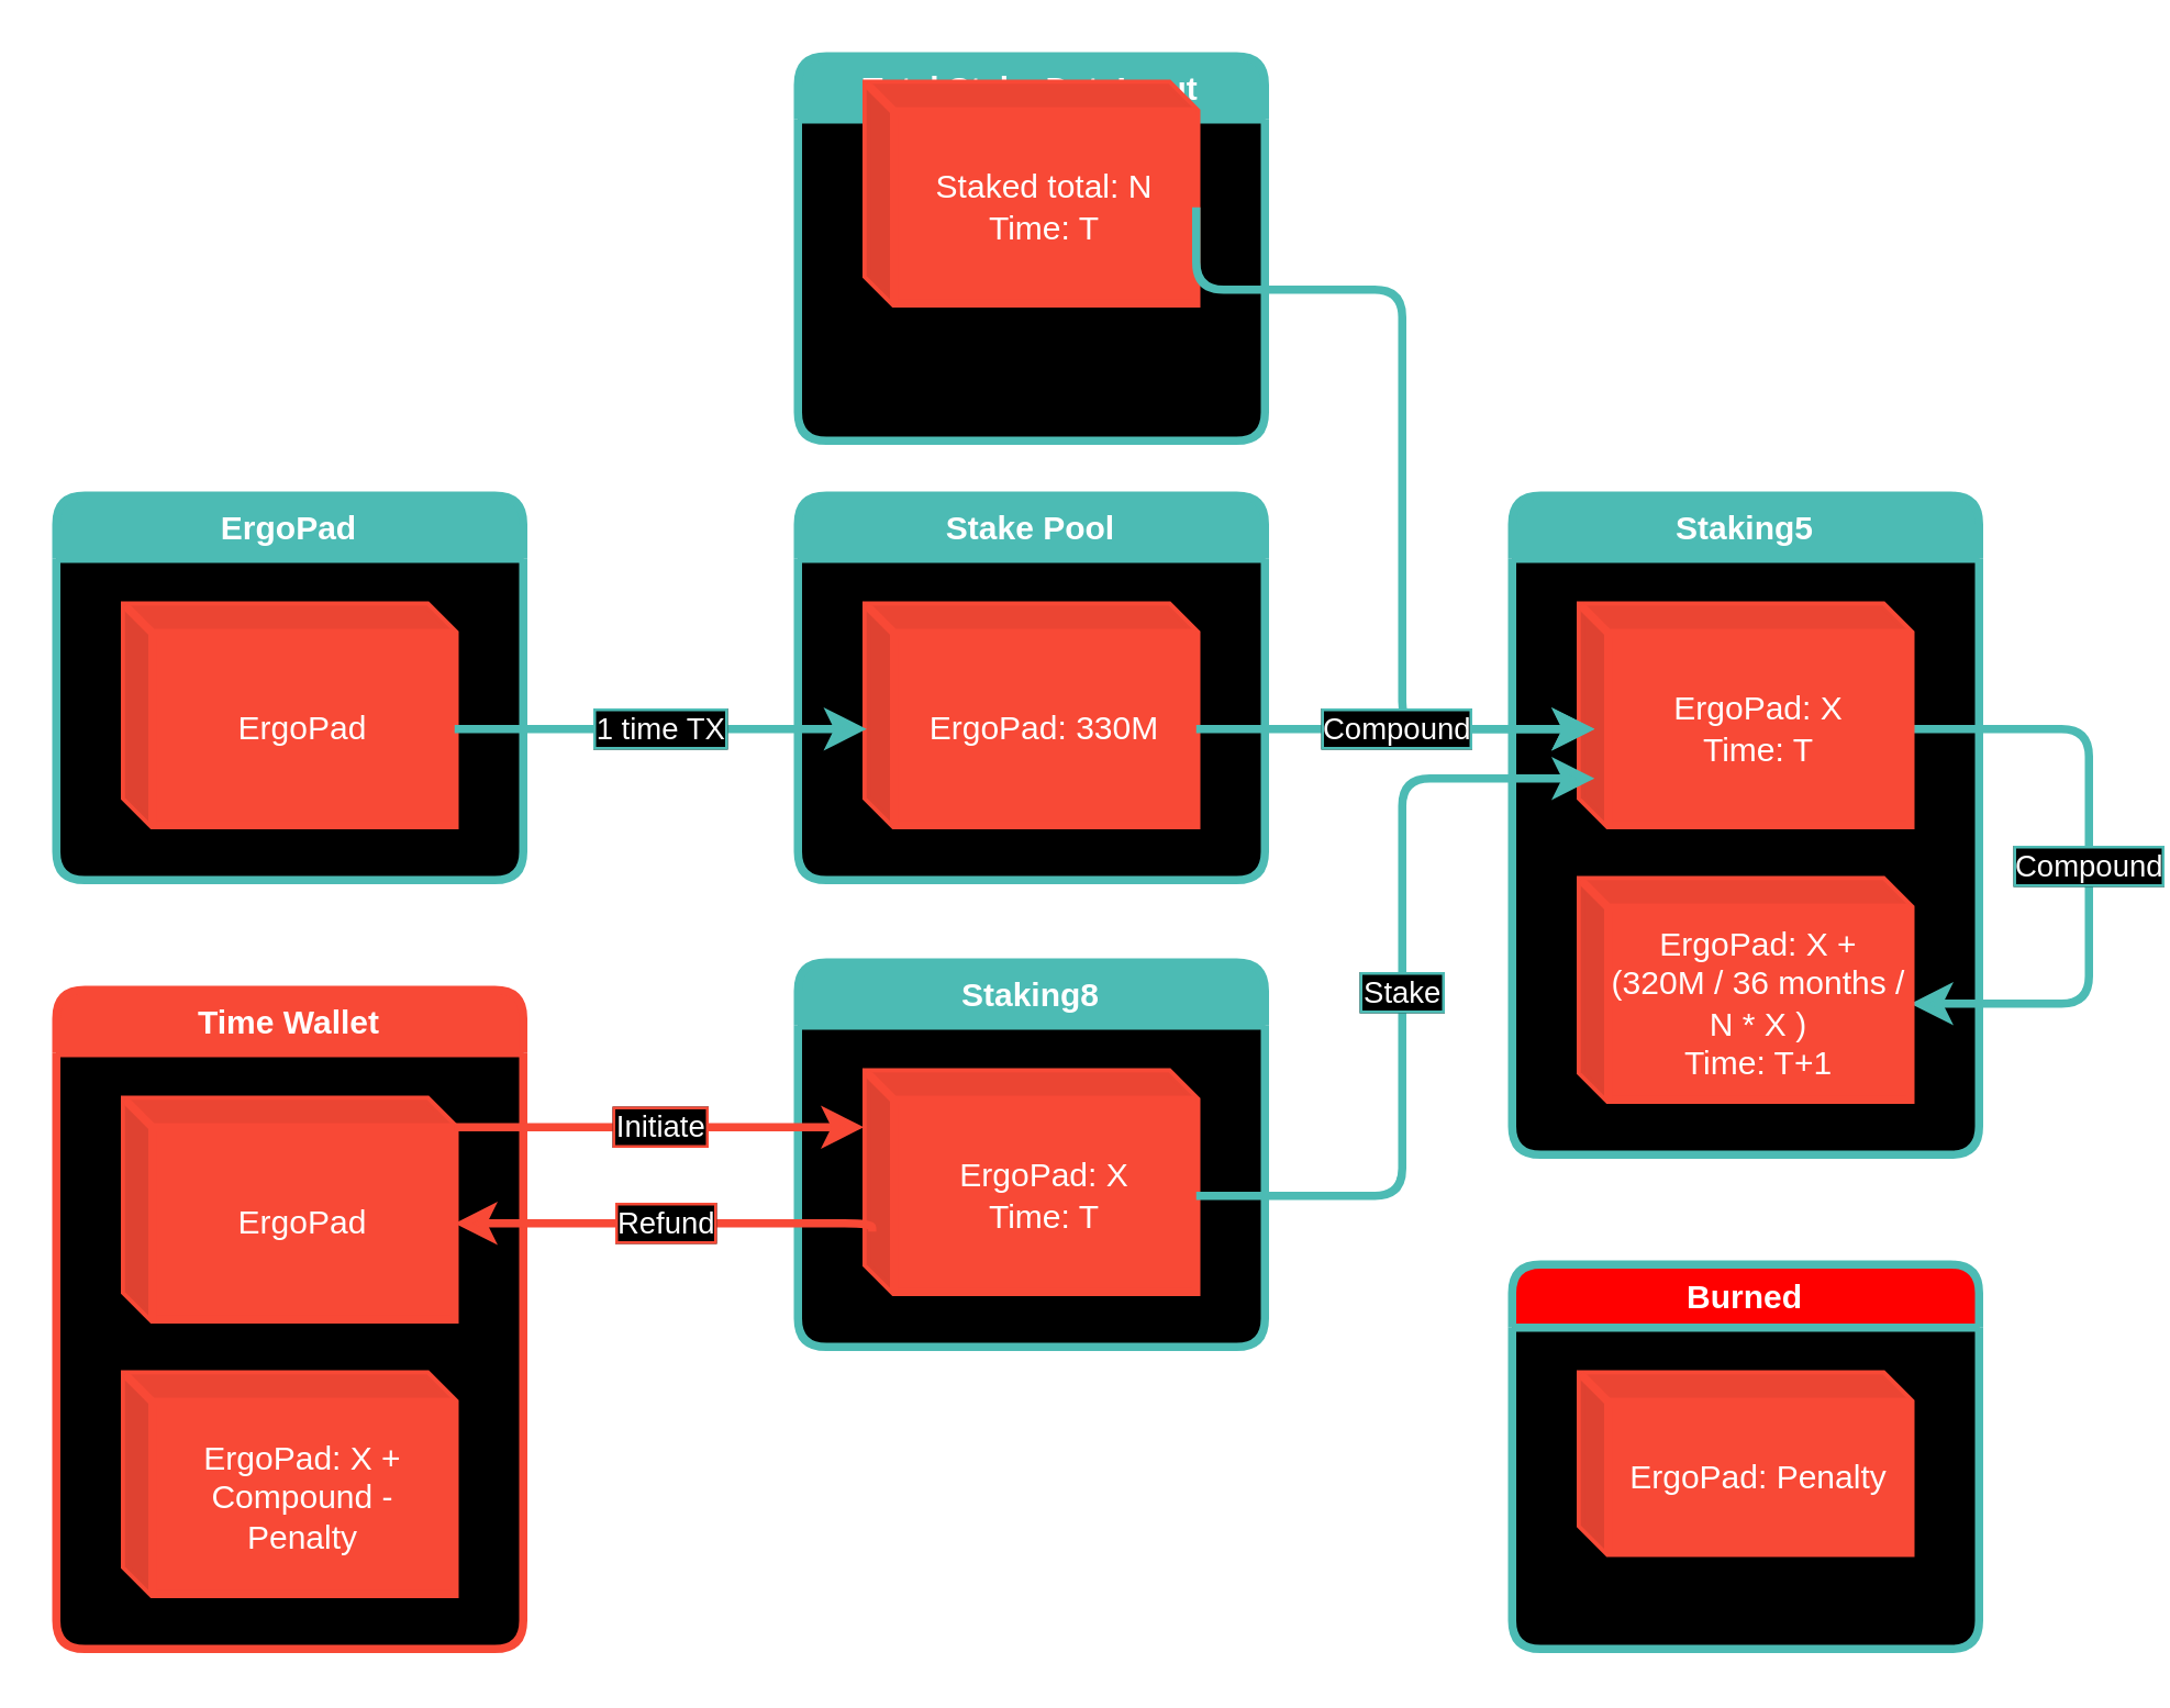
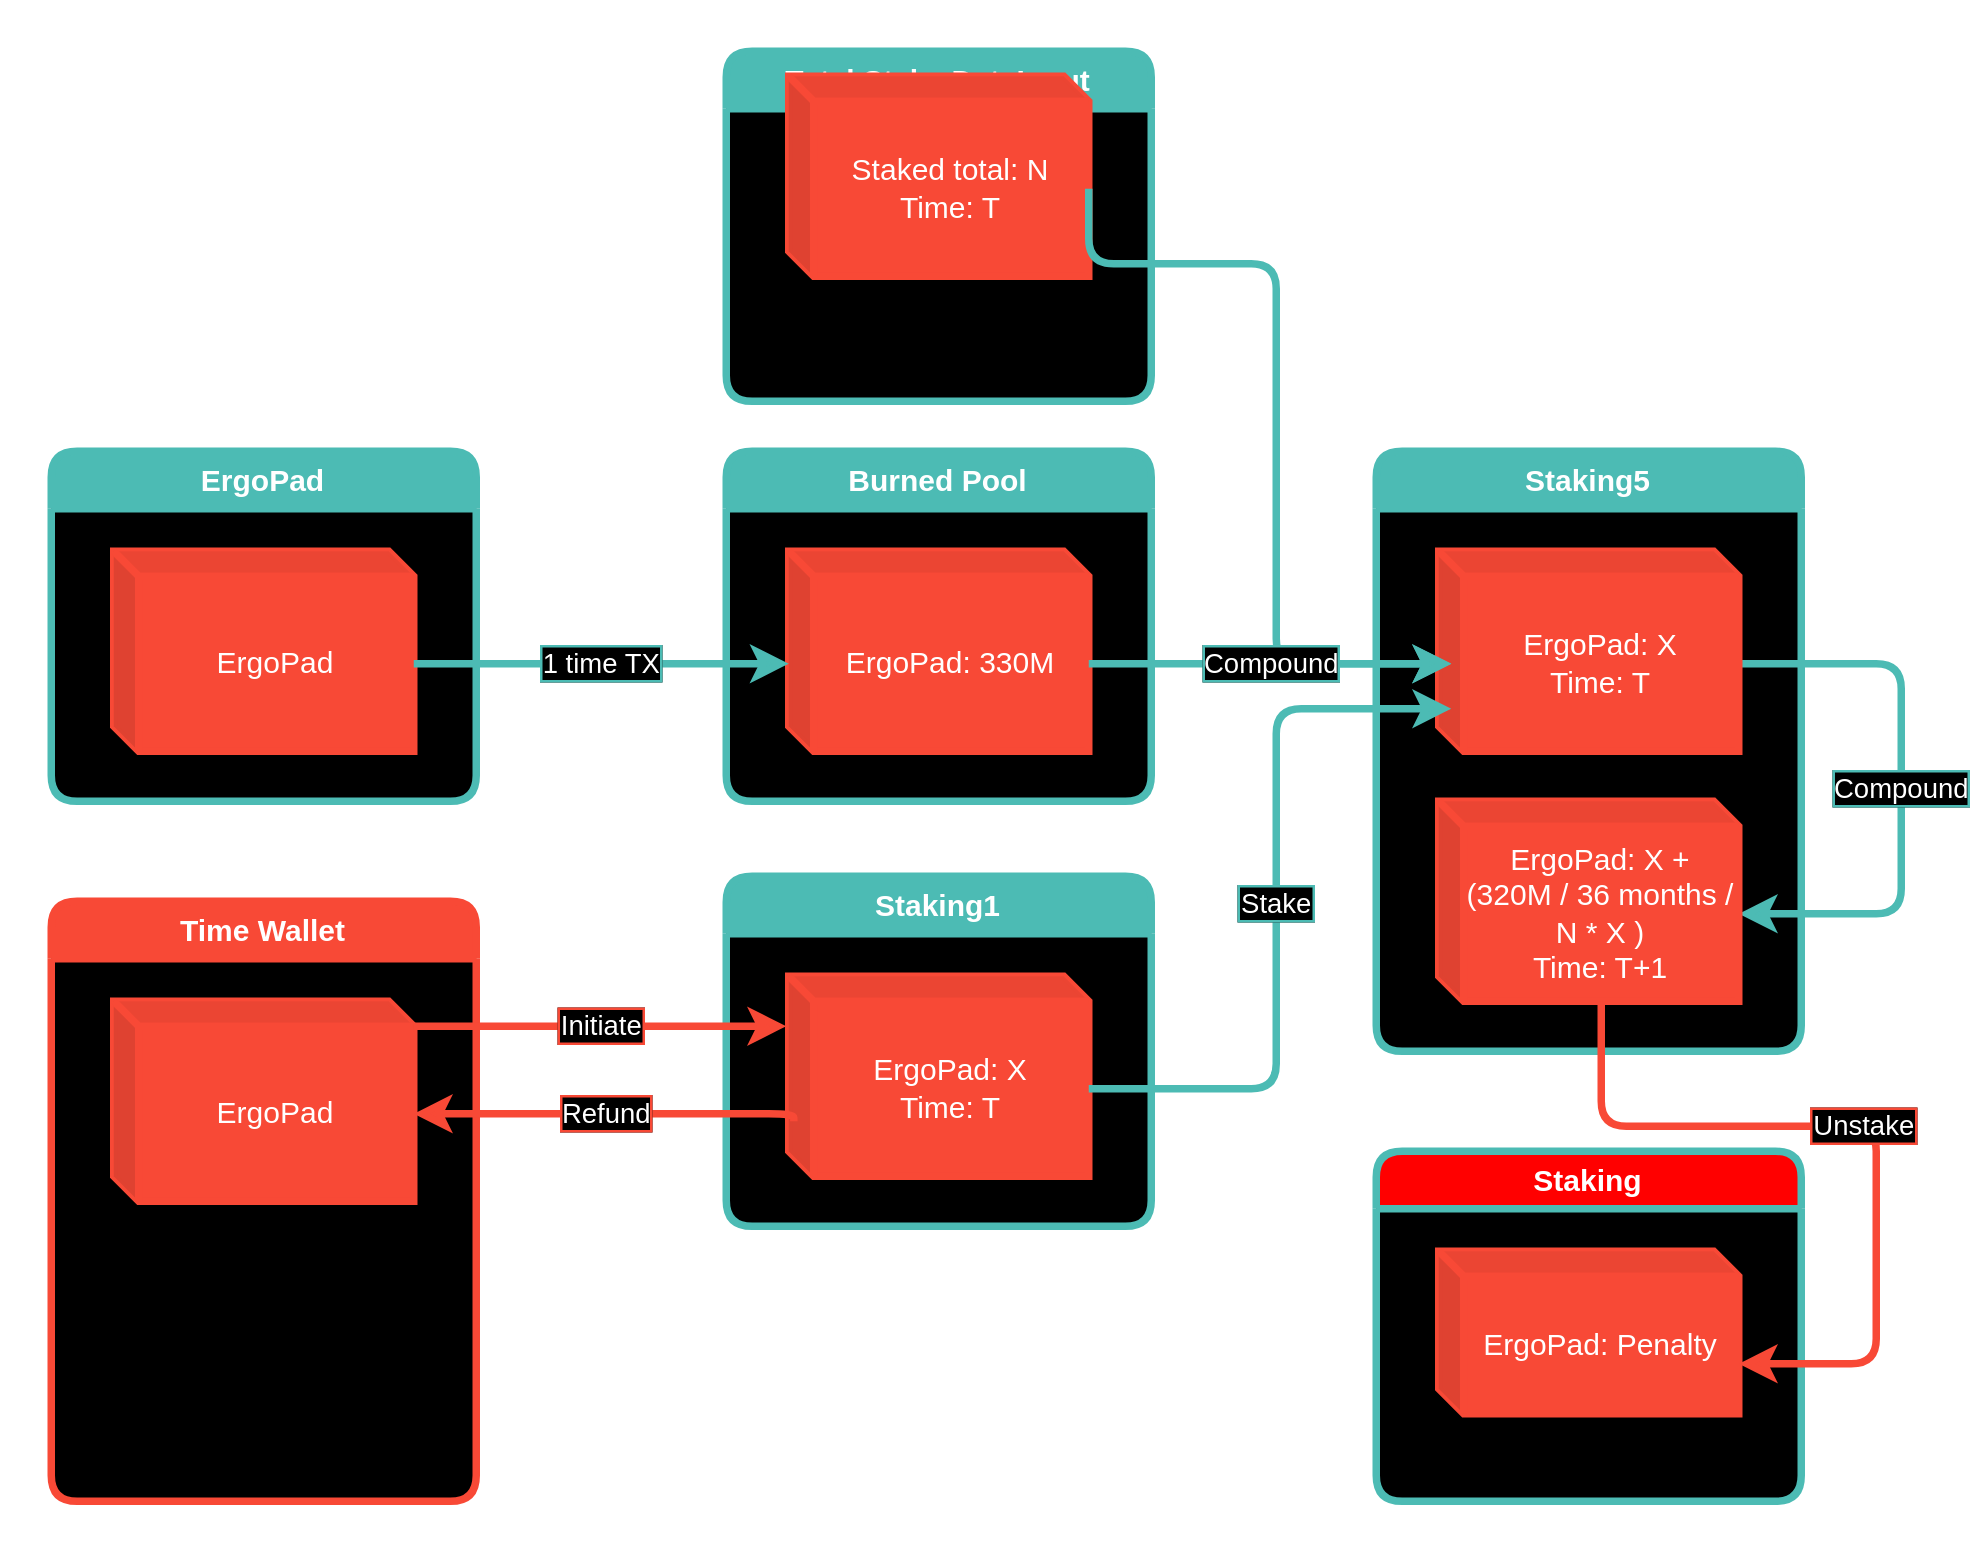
- <mxCell id="15" value="Stake Pool" style="swimlane;container=1;collapsible=0;fillColor=#4CBBB4;swimlaneLine=1;rounded=1;swimlaneFillColor=#000000;fontColor=#FFFFFF;labelBorderColor=none;strokeColor=#4CBBB4;strokeWidth=3;" vertex="1" parent="1"><mxGeometry x="290" y="180" width="170" height="140" as="geometry" /></mxCell>
+ <mxCell id="15" value="Burned Pool" style="swimlane;container=1;collapsible=0;fillColor=#4CBBB4;swimlaneLine=1;rounded=1;swimlaneFillColor=#000000;fontColor=#FFFFFF;labelBorderColor=none;strokeColor=#4CBBB4;strokeWidth=3;" vertex="1" parent="1"><mxGeometry x="290" y="180" width="170" height="140" as="geometry" /></mxCell>
- <mxCell id="7" value="Staking8" style="swimlane;container=1;collapsible=0;fillColor=#4CBBB4;swimlaneLine=1;rounded=1;swimlaneFillColor=#000000;fontColor=#FFFFFF;labelBorderColor=none;strokeColor=#4CBBB4;strokeWidth=3;" parent="1" vertex="1"><mxGeometry x="290" y="350" width="170" height="140" as="geometry" /></mxCell>
+ <mxCell id="7" value="Staking1" style="swimlane;container=1;collapsible=0;fillColor=#4CBBB4;swimlaneLine=1;rounded=1;swimlaneFillColor=#000000;fontColor=#FFFFFF;labelBorderColor=none;strokeColor=#4CBBB4;strokeWidth=3;" parent="1" vertex="1"><mxGeometry x="290" y="350" width="170" height="140" as="geometry" /></mxCell>
+ <mxCell id="25" value="Unstake" style="edgeStyle=orthogonalEdgeStyle;rounded=1;orthogonalLoop=1;jettySize=auto;html=1;exitX=0;exitY=0;exitDx=65;exitDy=80;exitPerimeter=0;entryX=0;entryY=0;entryDx=120;entryDy=45;entryPerimeter=0;labelBackgroundColor=#000000;strokeColor=#F84936;fontColor=#FFFFFF;strokeWidth=3;labelBorderColor=#F84936;" edge="1" parent="1" source="14" target="24"><mxGeometry relative="1" as="geometry"><Array as="points"><mxPoint x="640" y="450" /><mxPoint x="750" y="450" /><mxPoint x="750" y="545" /></Array></mxGeometry></mxCell>
- <mxCell id="23" value="Burned" style="swimlane;container=1;collapsible=0;fillColor=#FF0000;swimlaneLine=1;rounded=1;swimlaneFillColor=#000000;fontColor=#FFFFFF;labelBorderColor=none;strokeColor=#4CBBB4;strokeWidth=3;" vertex="1" parent="1"><mxGeometry x="550" y="460" width="170" height="140" as="geometry" /></mxCell>
+ <mxCell id="23" value="Staking" style="swimlane;container=1;collapsible=0;fillColor=#FF0000;swimlaneLine=1;rounded=1;swimlaneFillColor=#000000;fontColor=#FFFFFF;labelBorderColor=none;strokeColor=#4CBBB4;strokeWidth=3;" vertex="1" parent="1"><mxGeometry x="550" y="460" width="170" height="140" as="geometry" /></mxCell>
- <mxCell id="4" value="ErgoPad: X + Compound - Penalty" style="shape=cube;whiteSpace=wrap;html=1;boundedLbl=1;backgroundOutline=1;darkOpacity=0.05;darkOpacity2=0.1;rounded=1;labelBorderColor=none;fontColor=#FFFFFF;strokeColor=#F84936;strokeWidth=3;fillColor=#F84936;size=10;" vertex="1" parent="2"><mxGeometry x="25" y="140" width="120" height="80" as="geometry" /></mxCell>
